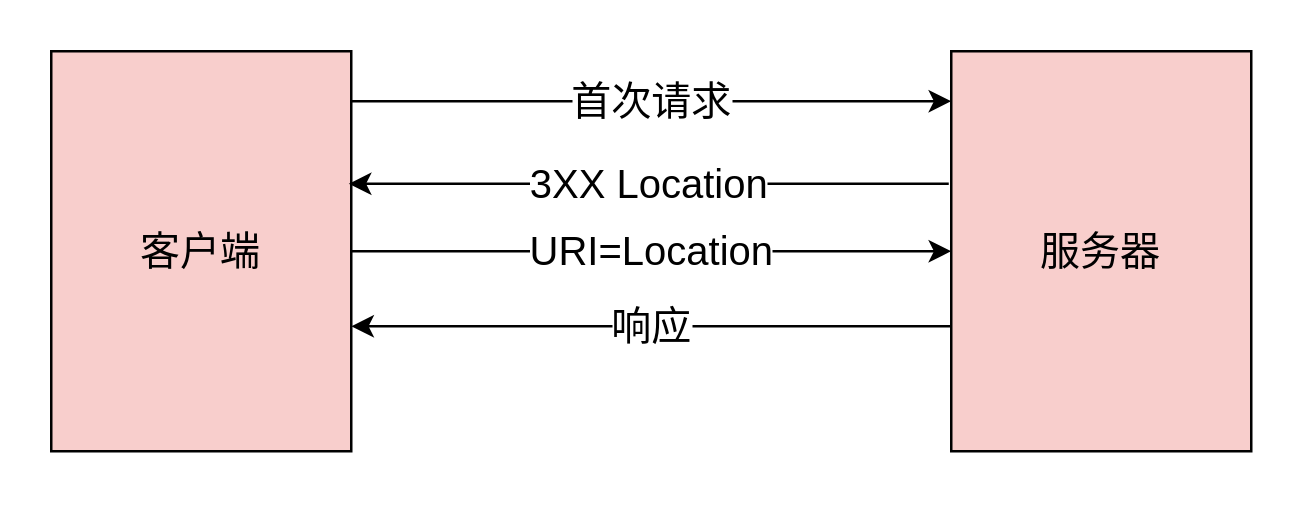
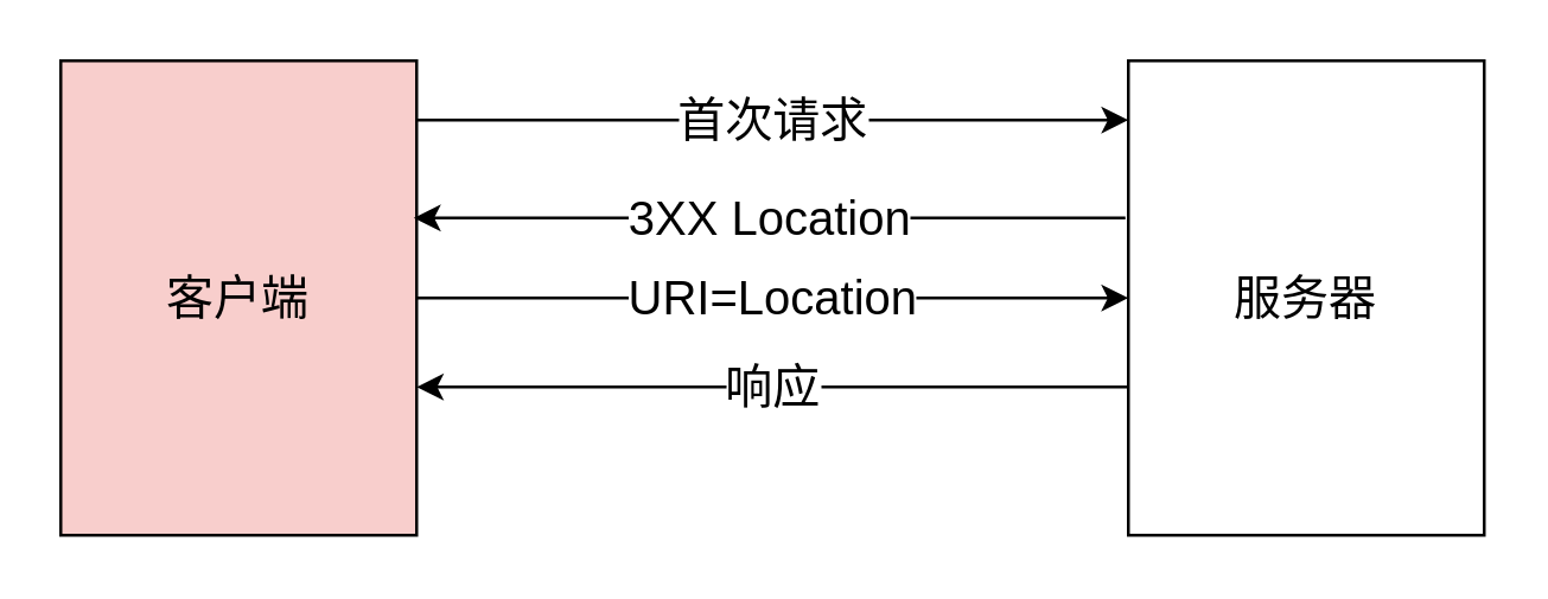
- <mxCell id="3" value="&lt;font style=&quot;font-size: 16px&quot;&gt;服务器&lt;/font&gt;" style="rounded=0;whiteSpace=wrap;html=1;fillColor=#f8cecc;" vertex="1" parent="1"><mxGeometry x="380" y="20" width="120" height="160" as="geometry" /></mxCell>
+ <mxCell id="3" value="&lt;font style=&quot;font-size: 16px&quot;&gt;服务器&lt;/font&gt;" style="rounded=0;whiteSpace=wrap;html=1;" vertex="1" parent="1"><mxGeometry x="380" y="20" width="120" height="160" as="geometry" /></mxCell>
